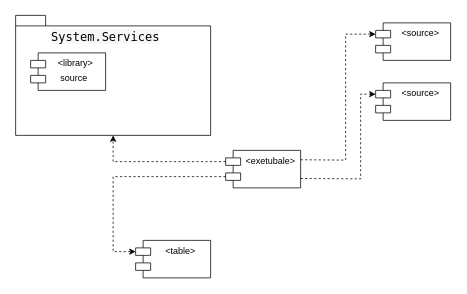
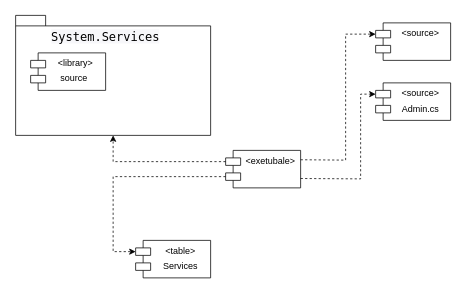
+ <mxCell id="8" value="Admin.cs" style="text;html=1;strokeColor=none;fillColor=none;align=center;verticalAlign=middle;whiteSpace=wrap;rounded=0;" vertex="1" parent="1"><mxGeometry x="530" y="130" width="60" height="30" as="geometry" /></mxCell>
+ <mxCell id="9" value="Services" style="text;html=1;strokeColor=none;fillColor=none;align=center;verticalAlign=middle;whiteSpace=wrap;rounded=0;" vertex="1" parent="1"><mxGeometry x="210" y="340" width="60" height="30" as="geometry" /></mxCell>
